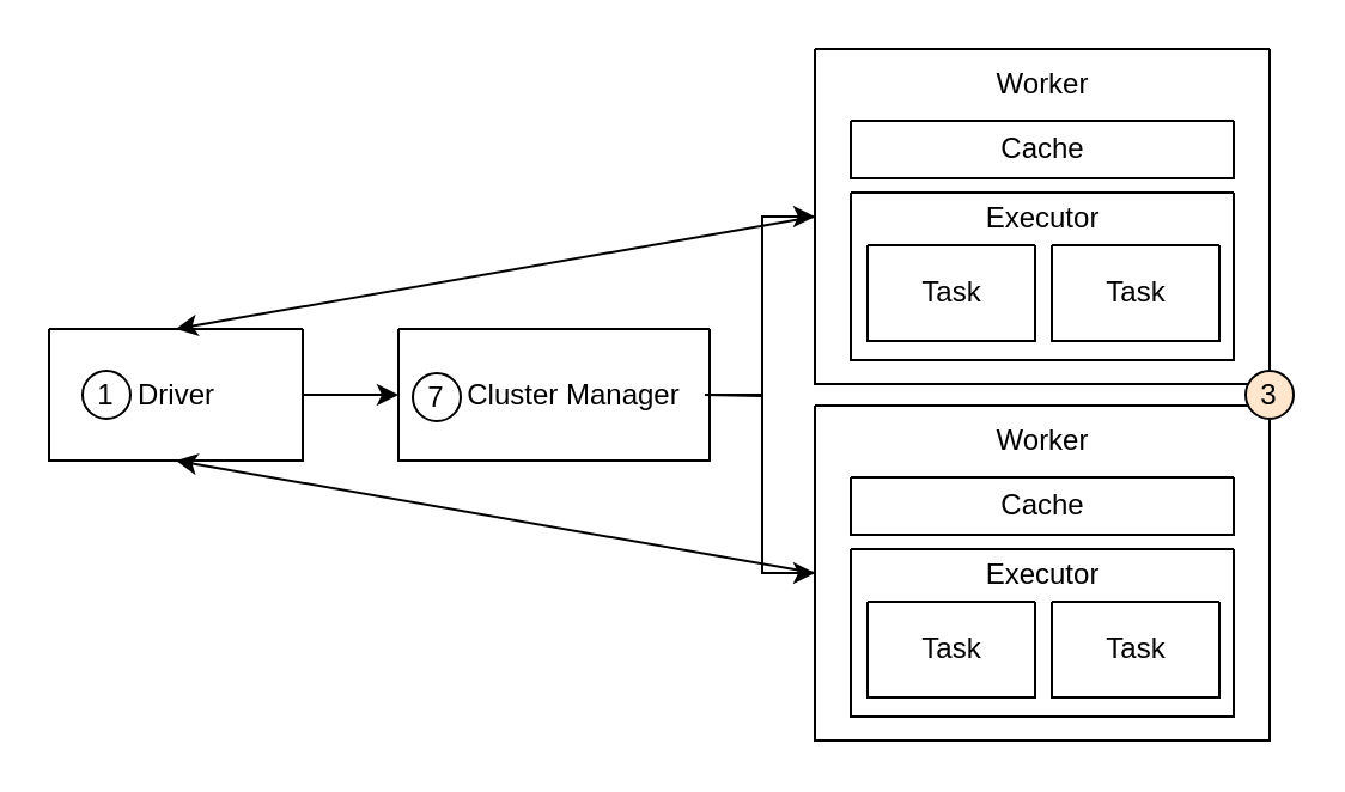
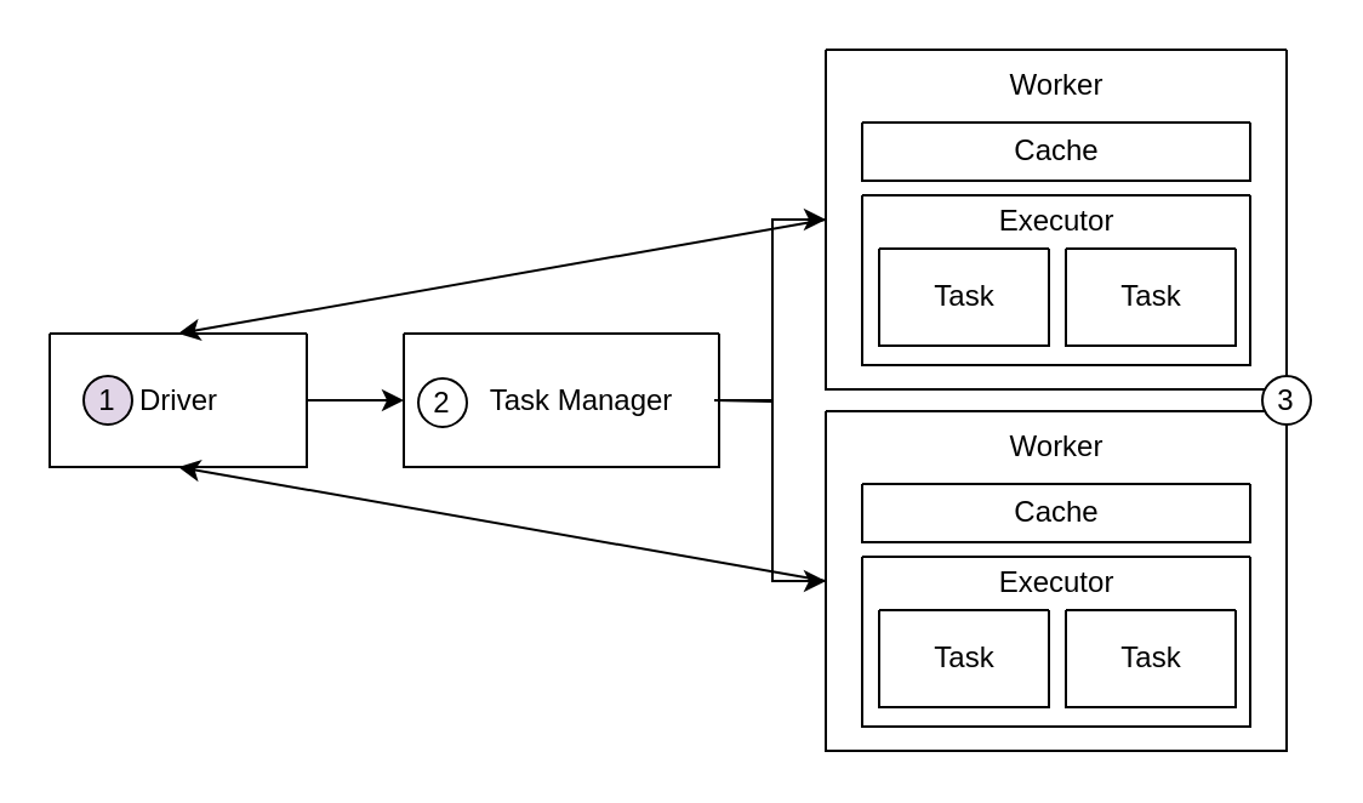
- <mxCell id="28" value="1" style="ellipse;whiteSpace=wrap;html=1;aspect=fixed;" vertex="1" parent="26"><mxGeometry x="14" y="17.5" width="20" height="20" as="geometry" /></mxCell>
+ <mxCell id="28" value="1" style="ellipse;whiteSpace=wrap;html=1;aspect=fixed;fillColor=#e1d5e7;" vertex="1" parent="26"><mxGeometry x="14" y="17.5" width="20" height="20" as="geometry" /></mxCell>
- <mxCell id="33" value="3" style="ellipse;whiteSpace=wrap;html=1;aspect=fixed;fillColor=#ffe6cc;" vertex="1" parent="1"><mxGeometry x="520" y="154.5" width="20" height="20" as="geometry" /></mxCell>
+ <mxCell id="33" value="3" style="ellipse;whiteSpace=wrap;html=1;aspect=fixed;" vertex="1" parent="1"><mxGeometry x="520" y="154.5" width="20" height="20" as="geometry" /></mxCell>
- <mxCell id="3" value="Cluster Manager" style="text;html=1;align=center;verticalAlign=middle;resizable=0;points=[];autosize=1;strokeColor=none;fillColor=none;" vertex="1" parent="2"><mxGeometry x="18" y="12.5" width="110" height="30" as="geometry" /></mxCell>
+ <mxCell id="3" value="Task Manager" style="text;html=1;align=center;verticalAlign=middle;resizable=0;points=[];autosize=1;strokeColor=none;fillColor=none;" vertex="1" parent="2"><mxGeometry x="18" y="12.5" width="110" height="30" as="geometry" /></mxCell>
- <mxCell id="4" value="7" style="ellipse;whiteSpace=wrap;html=1;aspect=fixed;" vertex="1" parent="2"><mxGeometry x="6" y="18.5" width="20" height="20" as="geometry" /></mxCell>
+ <mxCell id="4" value="2" style="ellipse;whiteSpace=wrap;html=1;aspect=fixed;" vertex="1" parent="2"><mxGeometry x="6" y="18.5" width="20" height="20" as="geometry" /></mxCell>
